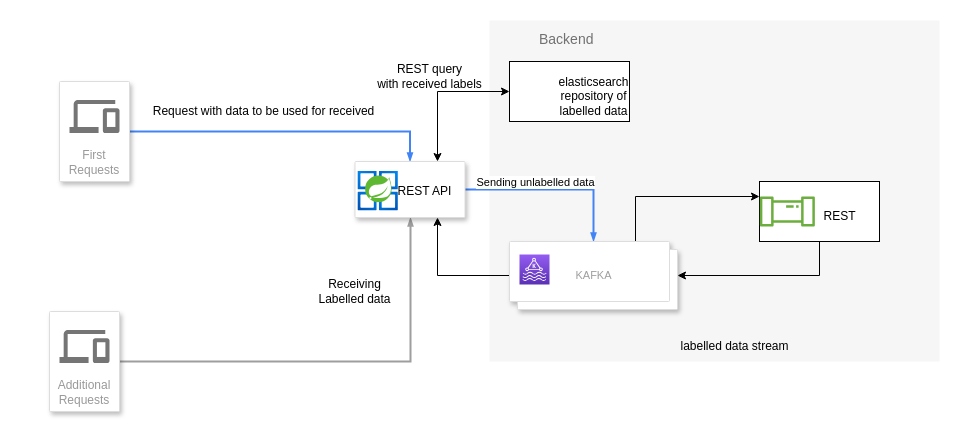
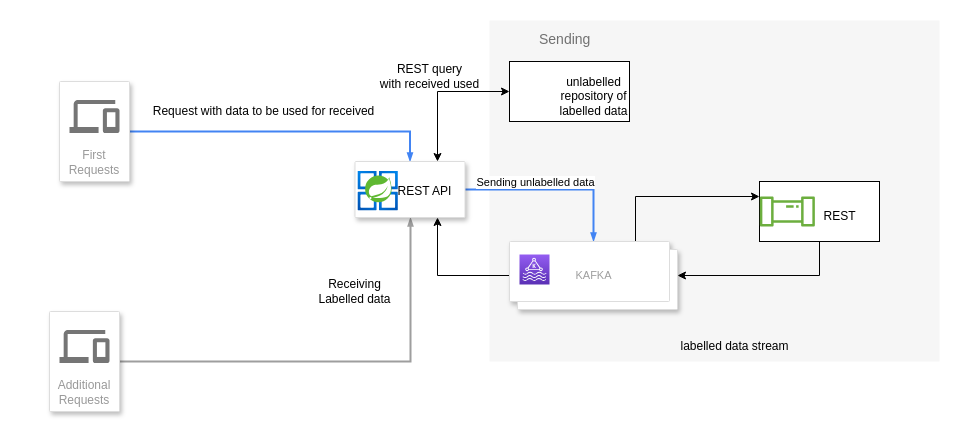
- <mxCell id="2" value="Backend" style="fillColor=#F6F6F6;strokeColor=none;shadow=0;gradientColor=none;fontSize=14;align=left;spacing=10;fontColor=#717171;9E9E9E;verticalAlign=top;spacingTop=-4;fontStyle=0;spacingLeft=40;html=1;" parent="1" vertex="1"><mxGeometry x="489" y="20" width="450" height="341" as="geometry" /></mxCell>
+ <mxCell id="2" value="Sending" style="fillColor=#F6F6F6;strokeColor=none;shadow=0;gradientColor=none;fontSize=14;align=left;spacing=10;fontColor=#717171;9E9E9E;verticalAlign=top;spacingTop=-4;fontStyle=0;spacingLeft=40;html=1;" parent="1" vertex="1"><mxGeometry x="489" y="20" width="450" height="341" as="geometry" /></mxCell>
- <mxCell id="25" value="&lt;div&gt;REST query &lt;br&gt;&lt;/div&gt;&lt;div&gt;with received labels&lt;br&gt;&lt;/div&gt;" style="text;html=1;align=center;verticalAlign=middle;resizable=0;points=[];autosize=1;strokeColor=none;fillColor=none;" vertex="1" parent="1"><mxGeometry x="369" y="61" width="120" height="30" as="geometry" /></mxCell>
+ <mxCell id="25" value="&lt;div&gt;REST query &lt;br&gt;&lt;/div&gt;&lt;div&gt;with received used&lt;br&gt;&lt;/div&gt;" style="text;html=1;align=center;verticalAlign=middle;resizable=0;points=[];autosize=1;strokeColor=none;fillColor=none;" vertex="1" parent="1"><mxGeometry x="369" y="61" width="120" height="30" as="geometry" /></mxCell>
- <mxCell id="26" value="&lt;div&gt;elasticsearch&lt;/div&gt;&lt;div&gt;repository of&lt;/div&gt;&lt;div&gt;labelled data&lt;br&gt;&lt;/div&gt;" style="text;html=1;align=center;verticalAlign=middle;resizable=0;points=[];autosize=1;strokeColor=none;fillColor=none;" vertex="1" parent="1"><mxGeometry x="548" y="71" width="90" height="50" as="geometry" /></mxCell>
+ <mxCell id="26" value="&lt;div&gt;unlabelled&lt;/div&gt;&lt;div&gt;repository of&lt;/div&gt;&lt;div&gt;labelled data&lt;br&gt;&lt;/div&gt;" style="text;html=1;align=center;verticalAlign=middle;resizable=0;points=[];autosize=1;strokeColor=none;fillColor=none;" vertex="1" parent="1"><mxGeometry x="548" y="71" width="90" height="50" as="geometry" /></mxCell>
